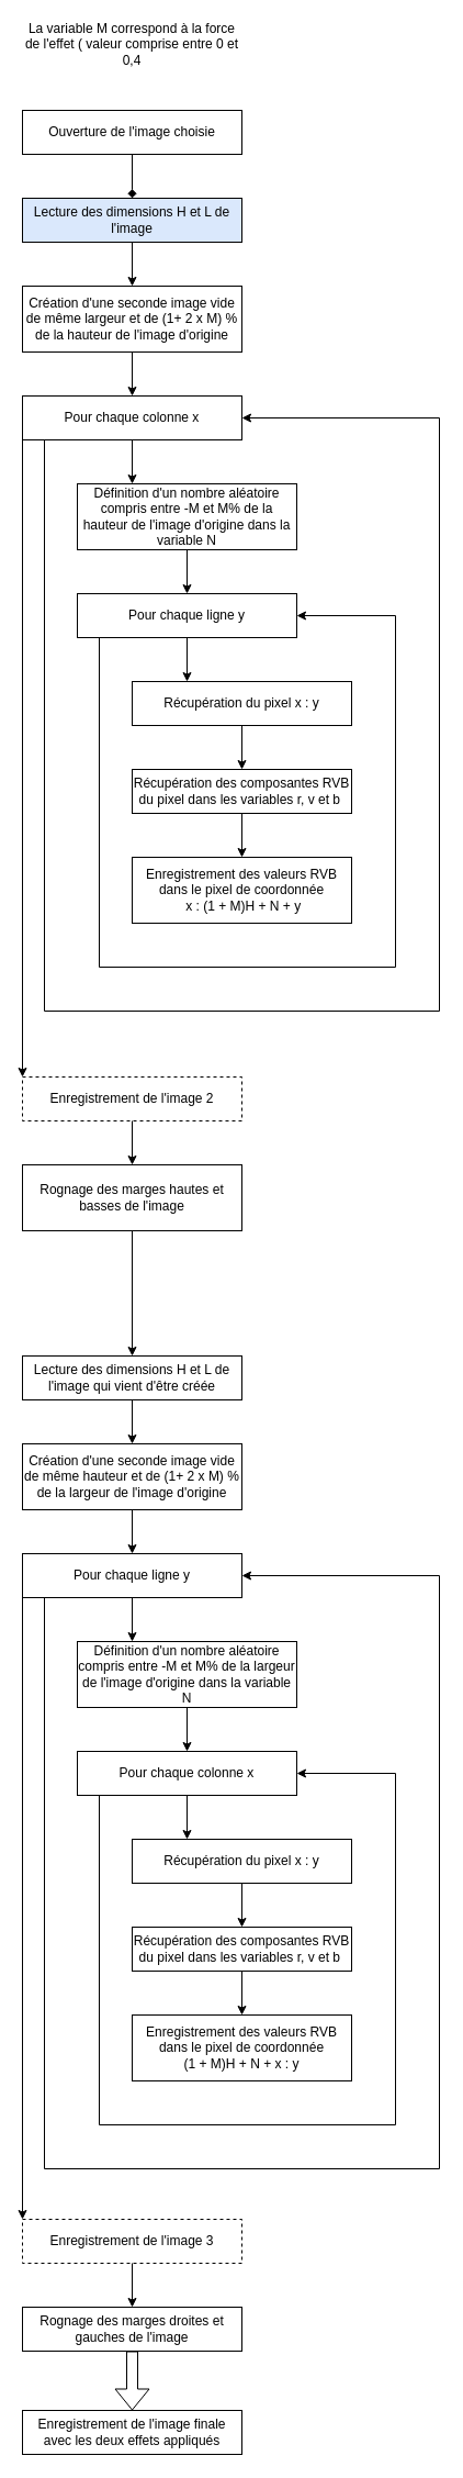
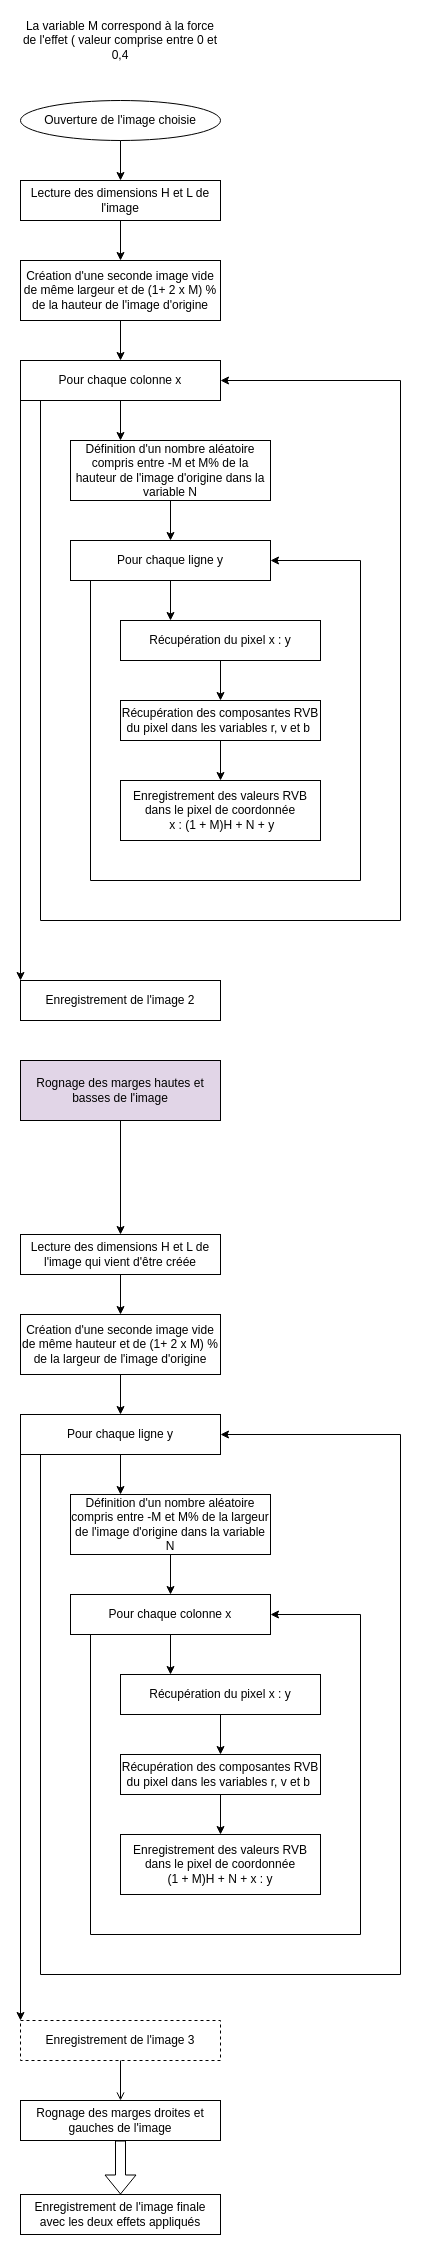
- <mxCell id="2" value="Ouverture de l'image choisie" style="rounded=0;whiteSpace=wrap;html=1;" vertex="1" parent="1"><mxGeometry x="20" y="100" width="200" height="40" as="geometry" /></mxCell>
+ <mxCell id="2" value="Ouverture de l'image choisie" style="ellipse;whiteSpace=wrap;html=1;" vertex="1" parent="1"><mxGeometry x="20" y="100" width="200" height="40" as="geometry" /></mxCell>
- <mxCell id="4" value="" style="endArrow=diamond;html=1;rounded=0;entryX=0.5;entryY=0;entryDx=0;entryDy=0;exitX=0.5;exitY=1;exitDx=0;exitDy=0;" edge="1" parent="1" source="2" target="3"><mxGeometry width="50" height="50" relative="1" as="geometry"><mxPoint x="119.5" y="150" as="sourcePoint" /><mxPoint x="119.5" y="180" as="targetPoint" /></mxGeometry></mxCell>
+ <mxCell id="4" value="" style="endArrow=classic;html=1;rounded=0;entryX=0.5;entryY=0;entryDx=0;entryDy=0;exitX=0.5;exitY=1;exitDx=0;exitDy=0;" edge="1" parent="1" source="2" target="3"><mxGeometry width="50" height="50" relative="1" as="geometry"><mxPoint x="119.5" y="150" as="sourcePoint" /><mxPoint x="119.5" y="180" as="targetPoint" /></mxGeometry></mxCell>
- <mxCell id="3" value="Lecture des dimensions H et L de l'image" style="rounded=0;whiteSpace=wrap;html=1;fillColor=#dae8fc;" vertex="1" parent="1"><mxGeometry x="20" y="180" width="200" height="40" as="geometry" /></mxCell>
+ <mxCell id="3" value="Lecture des dimensions H et L de l'image" style="rounded=0;whiteSpace=wrap;html=1;" vertex="1" parent="1"><mxGeometry x="20" y="180" width="200" height="40" as="geometry" /></mxCell>
- <mxCell id="22" value="Enregistrement de l'image 2" style="rounded=0;whiteSpace=wrap;html=1;dashed=1;" vertex="1" parent="1"><mxGeometry x="20" y="980" width="200" height="40" as="geometry" /></mxCell>
+ <mxCell id="22" value="Enregistrement de l'image 2" style="rounded=0;whiteSpace=wrap;html=1;" vertex="1" parent="1"><mxGeometry x="20" y="980" width="200" height="40" as="geometry" /></mxCell>
- <mxCell id="26" value="" style="endArrow=classic;html=1;rounded=0;entryX=0.5;entryY=0;entryDx=0;entryDy=0;exitX=0.5;exitY=1;exitDx=0;exitDy=0;" edge="1" parent="1" source="22" target="25"><mxGeometry width="50" height="50" relative="1" as="geometry"><mxPoint x="620" y="940" as="sourcePoint" /><mxPoint x="620" y="980" as="targetPoint" /></mxGeometry></mxCell>
- <mxCell id="25" value="Rognage des marges hautes et basses de l'image" style="rounded=0;whiteSpace=wrap;html=1;" vertex="1" parent="1"><mxGeometry x="20" y="1060" width="200" height="60" as="geometry" /></mxCell>
+ <mxCell id="25" value="Rognage des marges hautes et basses de l'image" style="rounded=0;whiteSpace=wrap;html=1;fillColor=#e1d5e7;" vertex="1" parent="1"><mxGeometry x="20" y="1060" width="200" height="60" as="geometry" /></mxCell>
- <mxCell id="47" value="" style="endArrow=classic;html=1;rounded=0;exitX=0.5;exitY=1;exitDx=0;exitDy=0;entryX=0.5;entryY=0;entryDx=0;entryDy=0;" edge="1" parent="1" source="45" target="46"><mxGeometry width="50" height="50" relative="1" as="geometry"><mxPoint x="-94" y="2030" as="sourcePoint" /><mxPoint x="120" y="2100" as="targetPoint" /></mxGeometry></mxCell>
+ <mxCell id="47" value="" style="endArrow=open;html=1;rounded=0;exitX=0.5;exitY=1;exitDx=0;exitDy=0;entryX=0.5;entryY=0;entryDx=0;entryDy=0;" edge="1" parent="1" source="45" target="46"><mxGeometry width="50" height="50" relative="1" as="geometry"><mxPoint x="-94" y="2030" as="sourcePoint" /><mxPoint x="120" y="2100" as="targetPoint" /></mxGeometry></mxCell>
